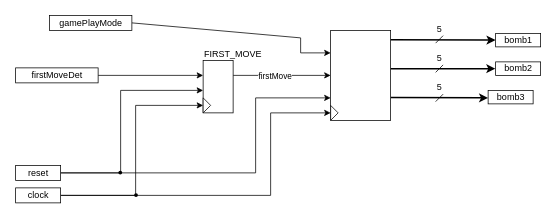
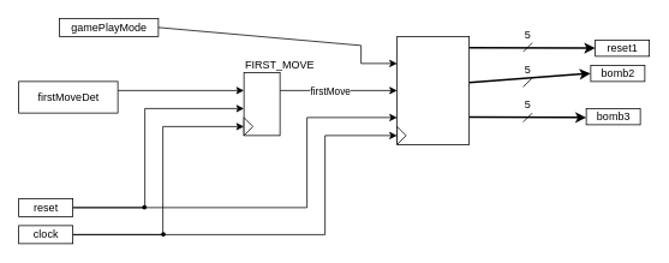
- <mxCell id="24" value="bomb1" style="externalPins=0;recursiveResize=0;shadow=0;dashed=0;align=center;html=1;strokeWidth=1;shape=mxgraph.rtl.abstract.entity;container=1;collapsible=0;kind=input;drawPins=0;left=0;right=1;bottom=0;top=0;" vertex="1" parent="1"><mxGeometry x="660" y="44" width="60" height="18" as="geometry" /></mxCell>
+ <mxCell id="24" value="reset1" style="externalPins=0;recursiveResize=0;shadow=0;dashed=0;align=center;html=1;strokeWidth=1;shape=mxgraph.rtl.abstract.entity;container=1;collapsible=0;kind=input;drawPins=0;left=0;right=1;bottom=0;top=0;" vertex="1" parent="1"><mxGeometry x="660" y="44" width="60" height="18" as="geometry" /></mxCell>
- <mxCell id="25" value="bomb2" style="externalPins=0;recursiveResize=0;shadow=0;dashed=0;align=center;html=1;strokeWidth=1;shape=mxgraph.rtl.abstract.entity;container=1;collapsible=0;kind=input;drawPins=0;left=0;right=1;bottom=0;top=0;" vertex="1" parent="1"><mxGeometry x="660" y="82" width="60" height="18" as="geometry" /></mxCell>
+ <mxCell id="25" value="bomb2" style="externalPins=0;recursiveResize=0;shadow=0;dashed=0;align=center;html=1;strokeWidth=1;shape=mxgraph.rtl.abstract.entity;container=1;collapsible=0;kind=input;drawPins=0;left=0;right=1;bottom=0;top=0;" vertex="1" parent="1"><mxGeometry x="655" y="72" width="60" height="18" as="geometry" /></mxCell>
- <mxCell id="5" value="firstMoveDet" style="externalPins=0;recursiveResize=0;shadow=0;dashed=0;align=center;html=1;strokeWidth=1;shape=mxgraph.rtl.abstract.entity;container=1;collapsible=0;kind=input;drawPins=0;left=0;right=1;bottom=0;top=0;" vertex="1" parent="1"><mxGeometry x="20" y="90" width="110" height="20" as="geometry" /></mxCell>
+ <mxCell id="5" value="firstMoveDet" style="externalPins=0;recursiveResize=0;shadow=0;dashed=0;align=center;html=1;strokeWidth=1;shape=mxgraph.rtl.abstract.entity;container=1;collapsible=0;kind=input;drawPins=0;left=0;right=1;bottom=0;top=0;" vertex="1" parent="1"><mxGeometry x="20" y="90" width="110" height="35" as="geometry" /></mxCell>
